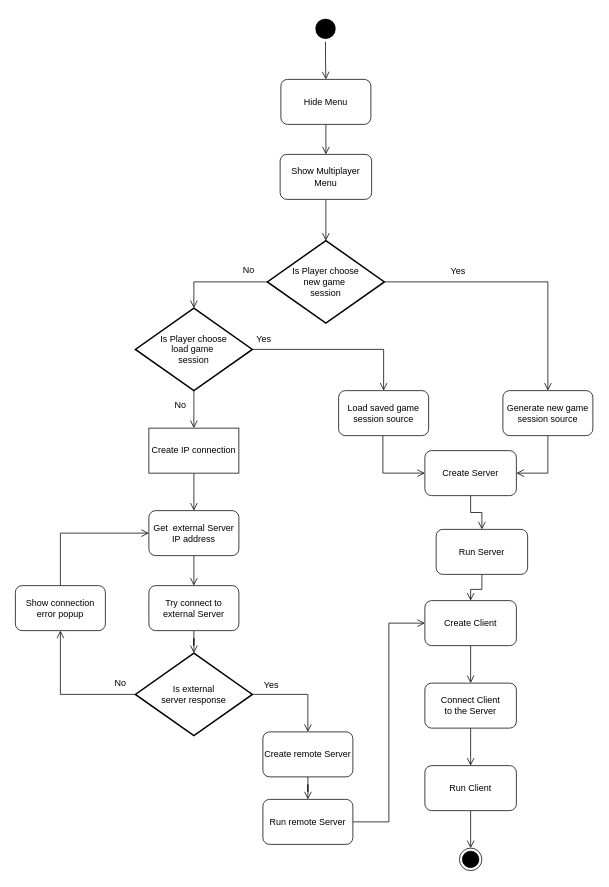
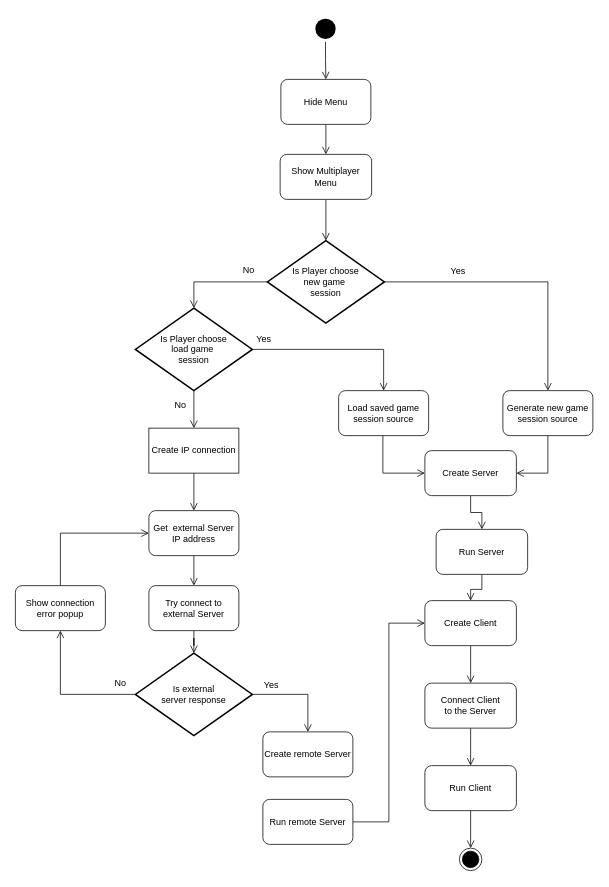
- <mxCell id="42" style="edgeStyle=orthogonalEdgeStyle;rounded=0;orthogonalLoop=1;jettySize=auto;html=1;entryX=0.5;entryY=0;entryDx=0;entryDy=0;fontSize=12;endArrow=open;endFill=0;endSize=8;" edge="1" parent="1" source="43" target="45"><mxGeometry relative="1" as="geometry" /></mxCell>
